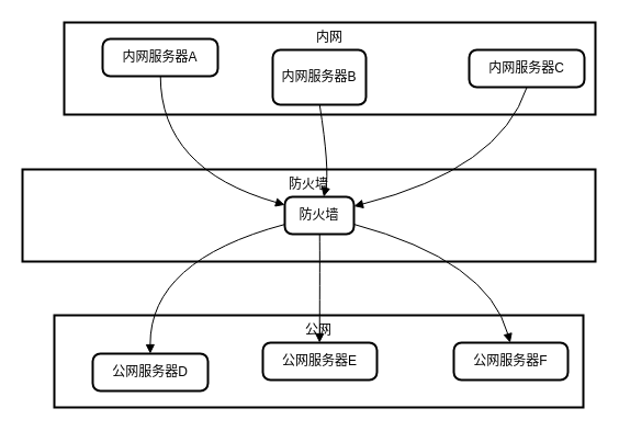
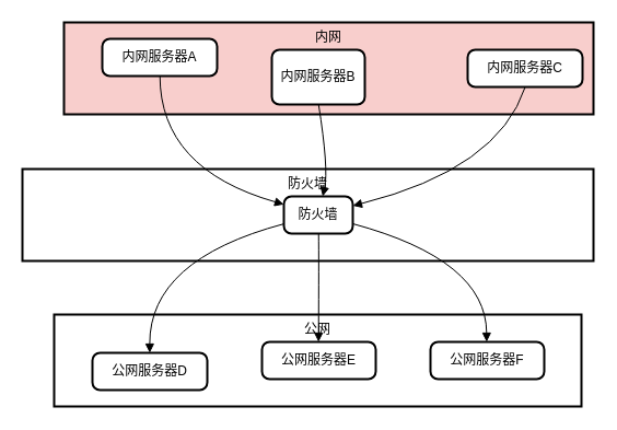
- <mxCell id="8" value="内网" style="whiteSpace=wrap;strokeWidth=2;verticalAlign=top;" parent="1" vertex="1"><mxGeometry x="58" width="484" height="84" as="geometry" y="20" /></mxCell>
+ <mxCell id="8" value="内网" style="whiteSpace=wrap;strokeWidth=2;verticalAlign=top;fillColor=#f8cecc;" parent="1" vertex="1"><mxGeometry x="58" width="484" height="84" as="geometry" y="20" /></mxCell>
- <mxCell id="7" value="公网服务器F" style="rounded=1;absoluteArcSize=1;arcSize=14;whiteSpace=wrap;strokeWidth=2;" parent="1" vertex="1"><mxGeometry x="413" y="312" width="104" height="34" as="geometry" /></mxCell>
+ <mxCell id="7" value="公网服务器F" style="rounded=1;absoluteArcSize=1;arcSize=14;whiteSpace=wrap;strokeWidth=2;" parent="1" vertex="1"><mxGeometry x="393" y="312" width="104" height="34" as="geometry" /></mxCell>
